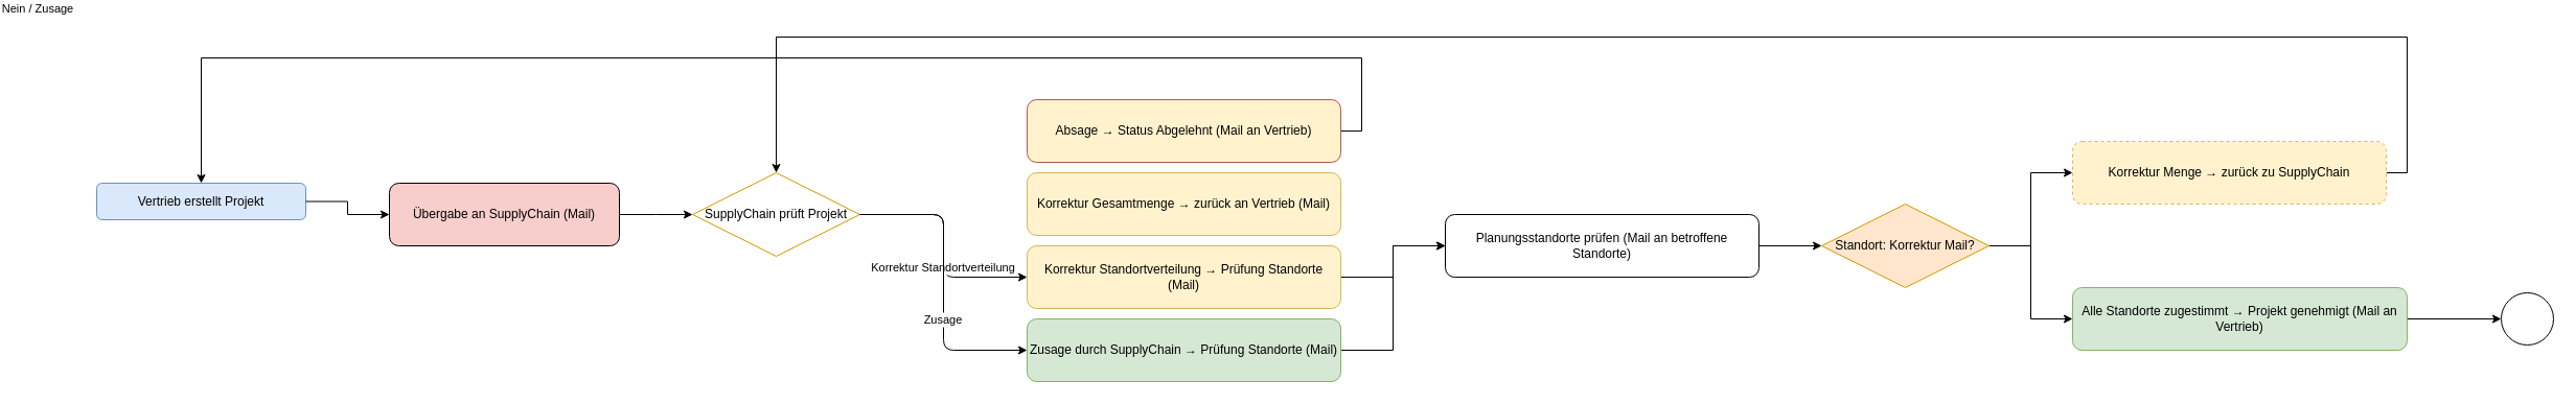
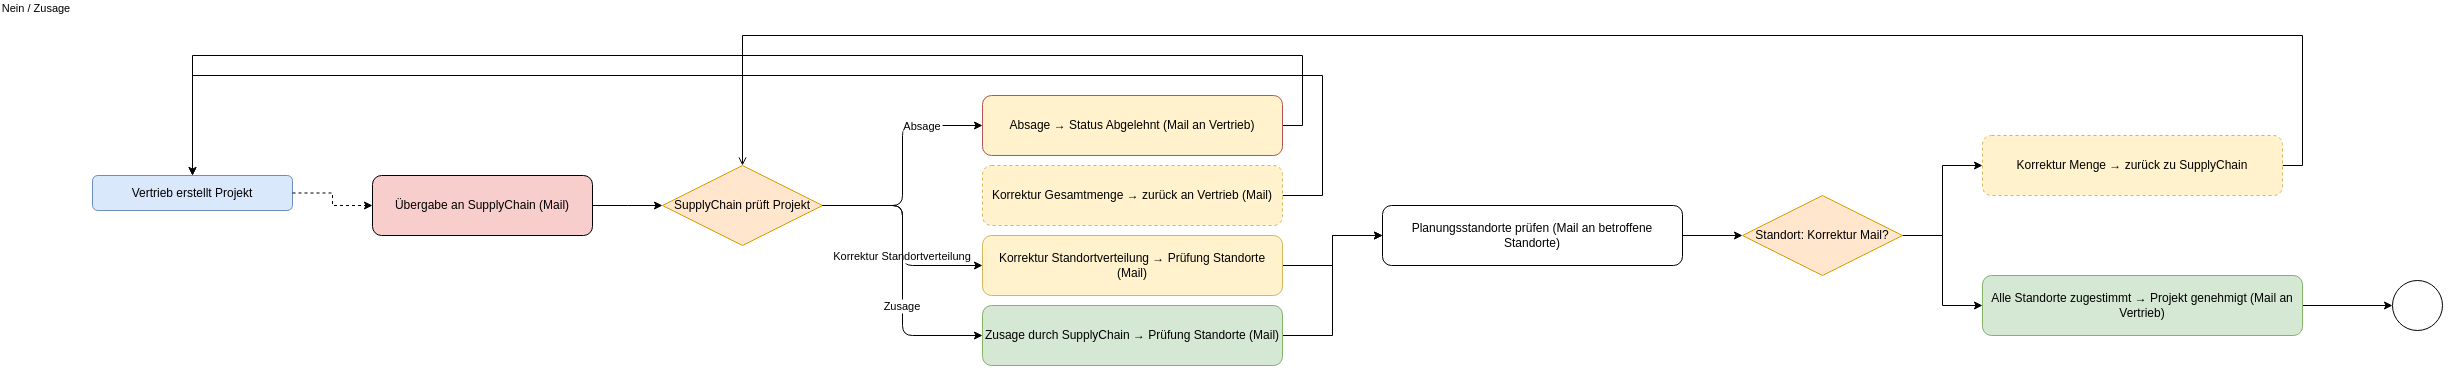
- <mxCell id="7" style="edgeStyle=orthogonalEdgeStyle;rounded=0;orthogonalLoop=1;jettySize=auto;html=1;exitX=1;exitY=0.5;exitDx=0;exitDy=0;" edge="1" parent="1" source="8" target="2"><mxGeometry relative="1" as="geometry"><Array as="points"><mxPoint x="1230" y="110" /><mxPoint x="1230" y="40" /><mxPoint x="120" y="40" /></Array></mxGeometry></mxCell>
+ <mxCell id="7" style="edgeStyle=orthogonalEdgeStyle;rounded=0;orthogonalLoop=1;jettySize=auto;html=1;exitX=1;exitY=0.5;exitDx=0;exitDy=0;endArrow=open;" edge="1" parent="1" source="8" target="2"><mxGeometry relative="1" as="geometry"><Array as="points"><mxPoint x="1230" y="110" /><mxPoint x="1230" y="40" /><mxPoint x="120" y="40" /></Array></mxGeometry></mxCell>
+ <mxCell id="10" style="edgeStyle=orthogonalEdgeStyle;rounded=0;orthogonalLoop=1;jettySize=auto;html=1;exitX=1;exitY=0.5;exitDx=0;exitDy=0;entryX=0.5;entryY=0;entryDx=0;entryDy=0;" edge="1" parent="1" source="11" target="2"><mxGeometry relative="1" as="geometry"><Array as="points"><mxPoint x="1250" y="180" /><mxPoint x="1250" y="60" /><mxPoint x="120" y="60" /></Array></mxGeometry></mxCell>
+ <mxCell id="9" value="Absage" style="edgeStyle=elbowEdgeStyle;elbow=horizontal;" edge="1" parent="1" source="5" target="8"><mxGeometry x="0.5" relative="1" as="geometry"><mxPoint as="offset" /></mxGeometry></mxCell>
- <mxCell id="26" style="edgeStyle=orthogonalEdgeStyle;rounded=0;orthogonalLoop=1;jettySize=auto;html=1;exitX=1;exitY=0.5;exitDx=0;exitDy=0;entryX=0.5;entryY=0;entryDx=0;entryDy=0;" edge="1" parent="1" source="27" target="5"><mxGeometry relative="1" as="geometry"><Array as="points"><mxPoint x="2230" y="150" /><mxPoint x="2230" y="20" /><mxPoint x="670" y="20" /></Array></mxGeometry></mxCell>
+ <mxCell id="26" style="edgeStyle=orthogonalEdgeStyle;rounded=0;orthogonalLoop=1;jettySize=auto;html=1;exitX=1;exitY=0.5;exitDx=0;exitDy=0;entryX=0.5;entryY=0;entryDx=0;entryDy=0;endArrow=open;" edge="1" parent="1" source="27" target="5"><mxGeometry relative="1" as="geometry"><Array as="points"><mxPoint x="2230" y="150" /><mxPoint x="2230" y="20" /><mxPoint x="670" y="20" /></Array></mxGeometry></mxCell>
- <mxCell id="4" style="edgeStyle=orthogonalEdgeStyle;rounded=0;orthogonalLoop=1;jettySize=auto;html=1;strokeColor=#000000;" edge="1" parent="1" source="2" target="3"><mxGeometry relative="1" as="geometry" /></mxCell>
+ <mxCell id="4" style="edgeStyle=orthogonalEdgeStyle;rounded=0;orthogonalLoop=1;jettySize=auto;html=1;strokeColor=#000000;dashed=1;" edge="1" parent="1" source="2" target="3"><mxGeometry relative="1" as="geometry" /></mxCell>
- <mxCell id="11" value="Korrektur Gesamtmenge → zurück an Vertrieb (Mail)" style="rounded=1;whiteSpace=wrap;html=1;fillColor=#fff2cc;strokeColor=#d6b656;" vertex="1" parent="1"><mxGeometry x="910" y="150" width="300" height="60" as="geometry" /></mxCell>
+ <mxCell id="11" value="Korrektur Gesamtmenge → zurück an Vertrieb (Mail)" style="rounded=1;whiteSpace=wrap;html=1;fillColor=#fff2cc;strokeColor=#d6b656;dashed=1;" vertex="1" parent="1"><mxGeometry x="910" y="150" width="300" height="60" as="geometry" /></mxCell>
- <mxCell id="5" value="SupplyChain prüft Projekt" style="rhombus;whiteSpace=wrap;html=1;fillColor=#ffffff;strokeColor=#d79b00;" vertex="1" parent="1"><mxGeometry x="590" y="150" width="160" height="80" as="geometry" /></mxCell>
+ <mxCell id="5" value="SupplyChain prüft Projekt" style="rhombus;whiteSpace=wrap;html=1;fillColor=#ffe6cc;strokeColor=#d79b00;" vertex="1" parent="1"><mxGeometry x="590" y="150" width="160" height="80" as="geometry" /></mxCell>
